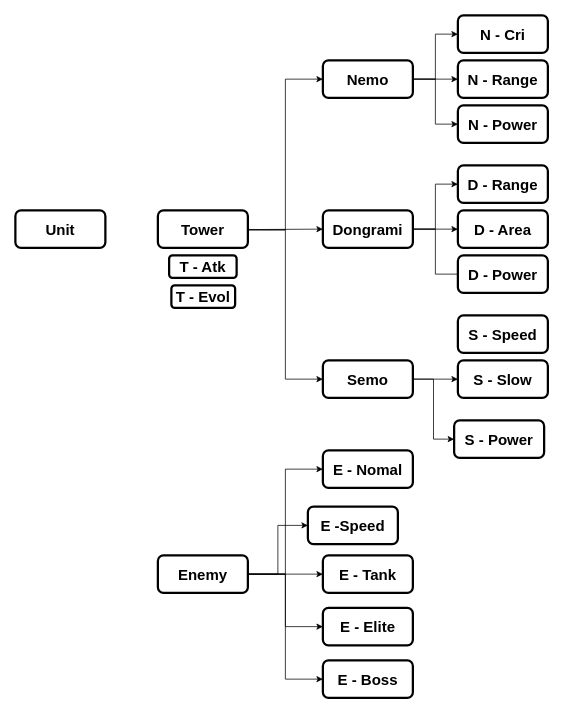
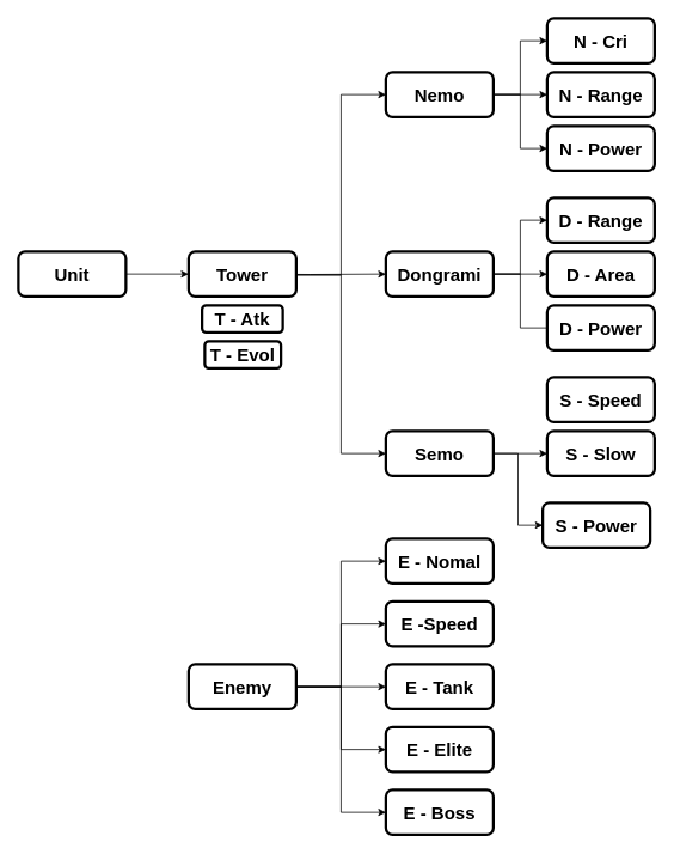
+ <mxCell id="2" style="edgeStyle=orthogonalEdgeStyle;rounded=0;orthogonalLoop=1;jettySize=auto;html=1;exitX=1;exitY=0.5;exitDx=0;exitDy=0;entryX=0;entryY=0.5;entryDx=0;entryDy=0;" edge="1" parent="1" source="3" target="7"><mxGeometry relative="1" as="geometry" /></mxCell>
- <mxCell id="37" value="E -Speed" style="rounded=1;whiteSpace=wrap;html=1;strokeWidth=3;fontSize=20;fontStyle=1" vertex="1" parent="1"><mxGeometry x="410" y="675" width="120" height="50" as="geometry" /></mxCell>
+ <mxCell id="37" value="E -Speed" style="rounded=1;whiteSpace=wrap;html=1;strokeWidth=3;fontSize=20;fontStyle=1" vertex="1" parent="1"><mxGeometry x="430" y="670" width="120" height="50" as="geometry" /></mxCell>
